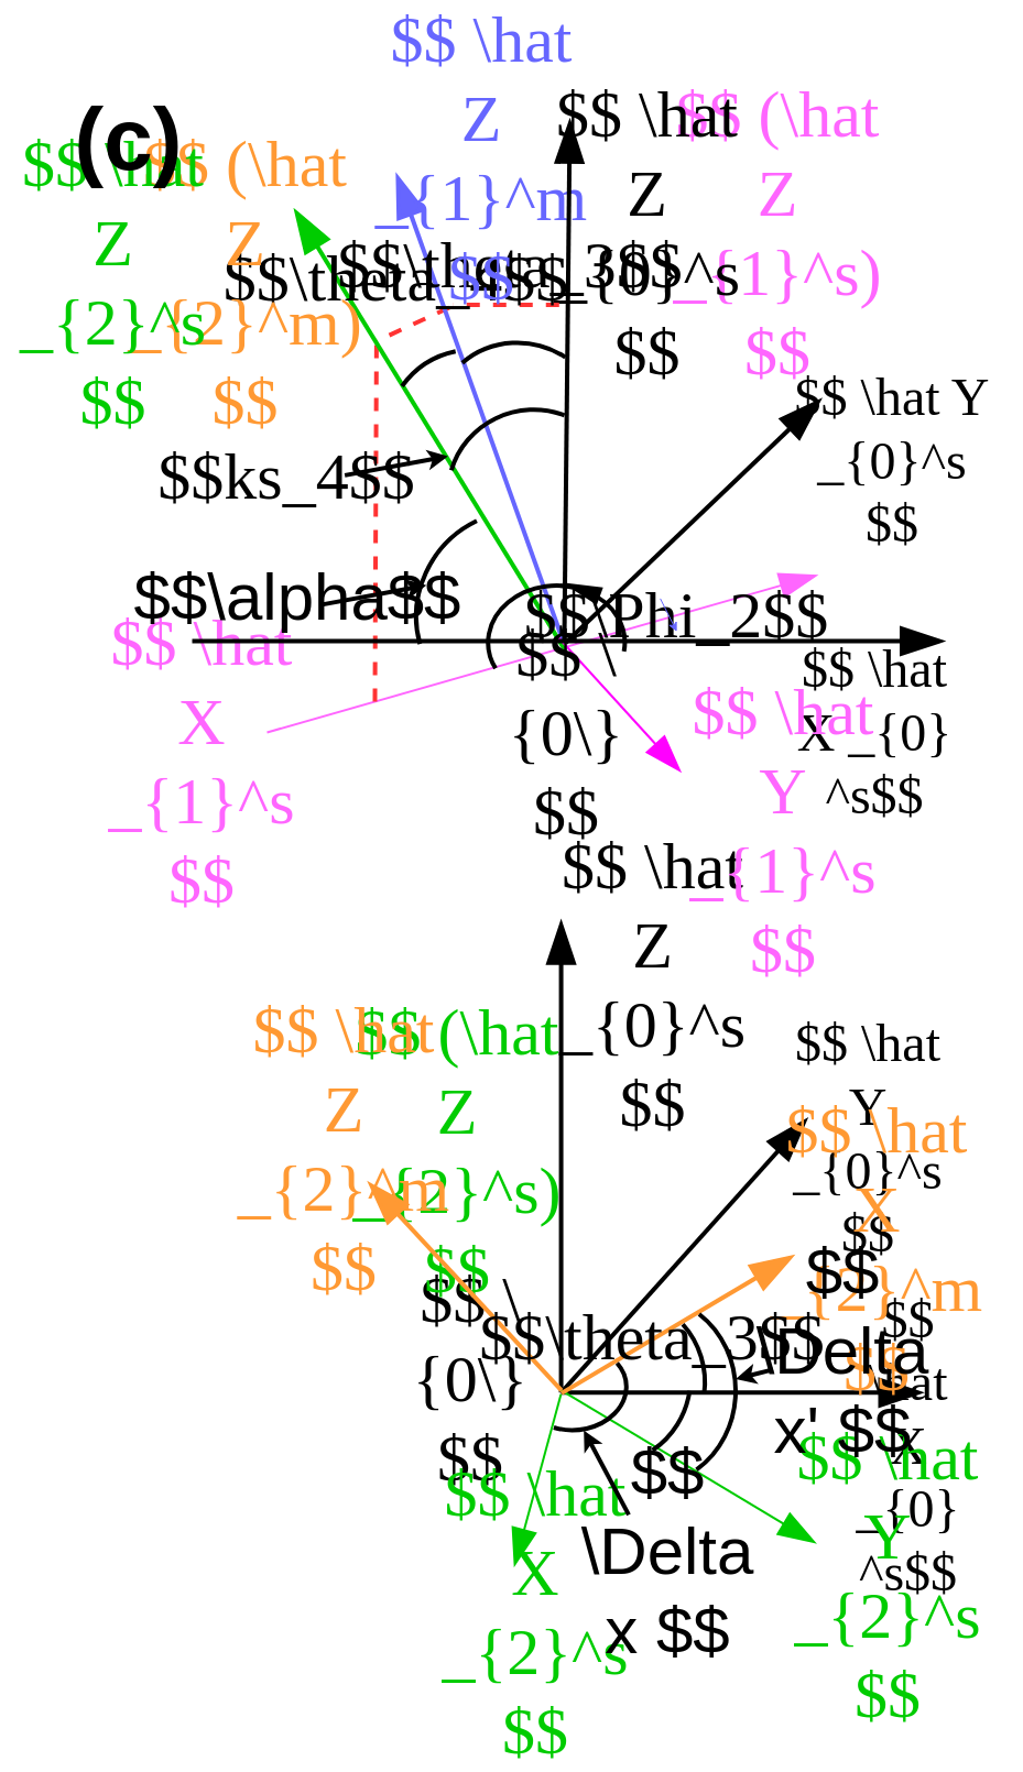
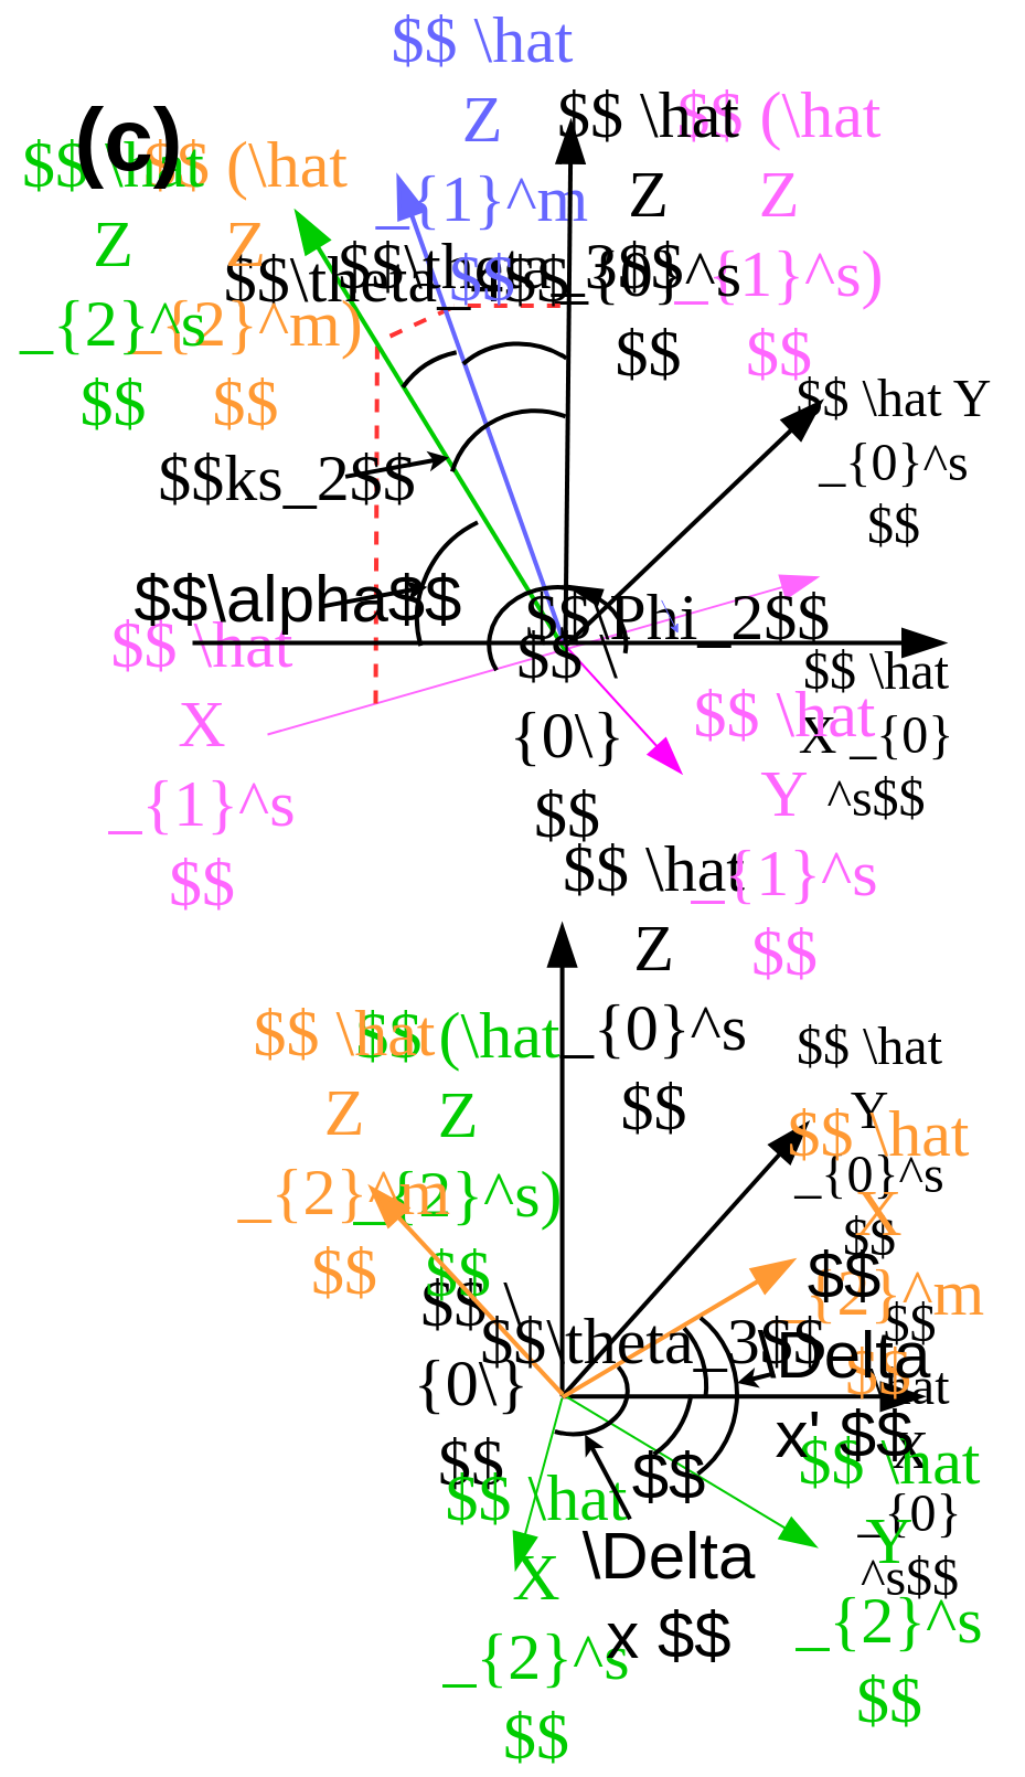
- <mxCell id="16" value="$$ks_4$$" style="text;html=1;strokeColor=none;fillColor=none;align=center;verticalAlign=middle;whiteSpace=wrap;rounded=0;fillStyle=hatch;strokeWidth=4;fontFamily=Comic Sans MS;fontSize=60;fontColor=#000000;connectable=0;" vertex="1" parent="1"><mxGeometry x="214.05" y="357.854" width="91.719" height="44.091" as="geometry" /></mxCell>
+ <mxCell id="16" value="$$ks_2$$" style="text;html=1;strokeColor=none;fillColor=none;align=center;verticalAlign=middle;whiteSpace=wrap;rounded=0;fillStyle=hatch;strokeWidth=4;fontFamily=Comic Sans MS;fontSize=60;fontColor=#000000;connectable=0;" vertex="1" parent="1"><mxGeometry x="214.05" y="357.854" width="91.719" height="44.091" as="geometry" /></mxCell>
